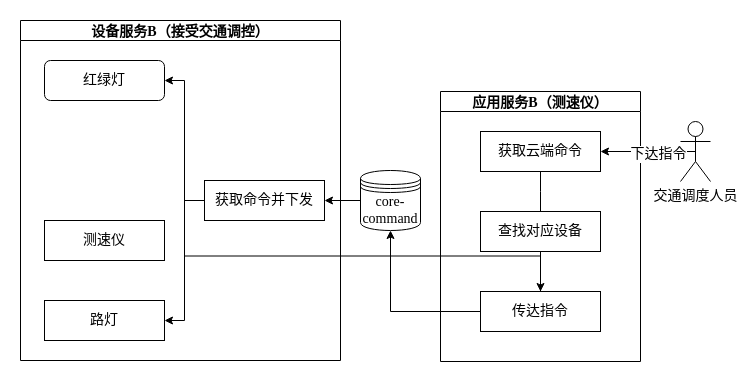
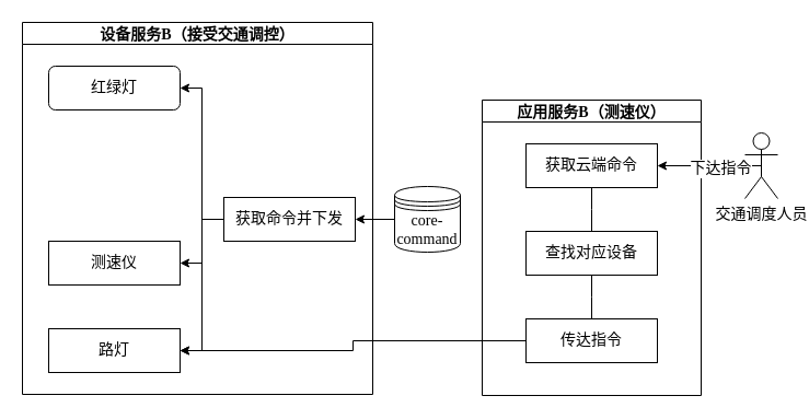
- <mxCell id="12" style="edgeStyle=orthogonalEdgeStyle;rounded=0;orthogonalLoop=1;jettySize=auto;html=1;exitX=0;exitY=0.5;exitDx=0;exitDy=0;fontFamily=宋体;fontSize=14;" edge="1" parent="8" source="15" target="7"><mxGeometry relative="1" as="geometry" /></mxCell>
+ <mxCell id="12" style="edgeStyle=orthogonalEdgeStyle;rounded=0;orthogonalLoop=1;jettySize=auto;html=1;exitX=0;exitY=0.5;exitDx=0;exitDy=0;entryX=1;entryY=0.5;entryDx=0;entryDy=0;fontFamily=宋体;fontSize=14;" edge="1" parent="8" source="15" target="10"><mxGeometry relative="1" as="geometry" /></mxCell>
- <mxCell id="21" style="edgeStyle=orthogonalEdgeStyle;rounded=0;orthogonalLoop=1;jettySize=auto;html=1;entryX=0.5;entryY=1;entryDx=0;entryDy=0;fontFamily=宋体;fontSize=14;" edge="1" parent="1" source="7" target="20"><mxGeometry relative="1" as="geometry" /></mxCell>
+ <mxCell id="21" style="edgeStyle=orthogonalEdgeStyle;rounded=0;orthogonalLoop=1;jettySize=auto;html=1;fontFamily=宋体;fontSize=14;" edge="1" parent="1" source="7" target="11"><mxGeometry relative="1" as="geometry" /></mxCell>
